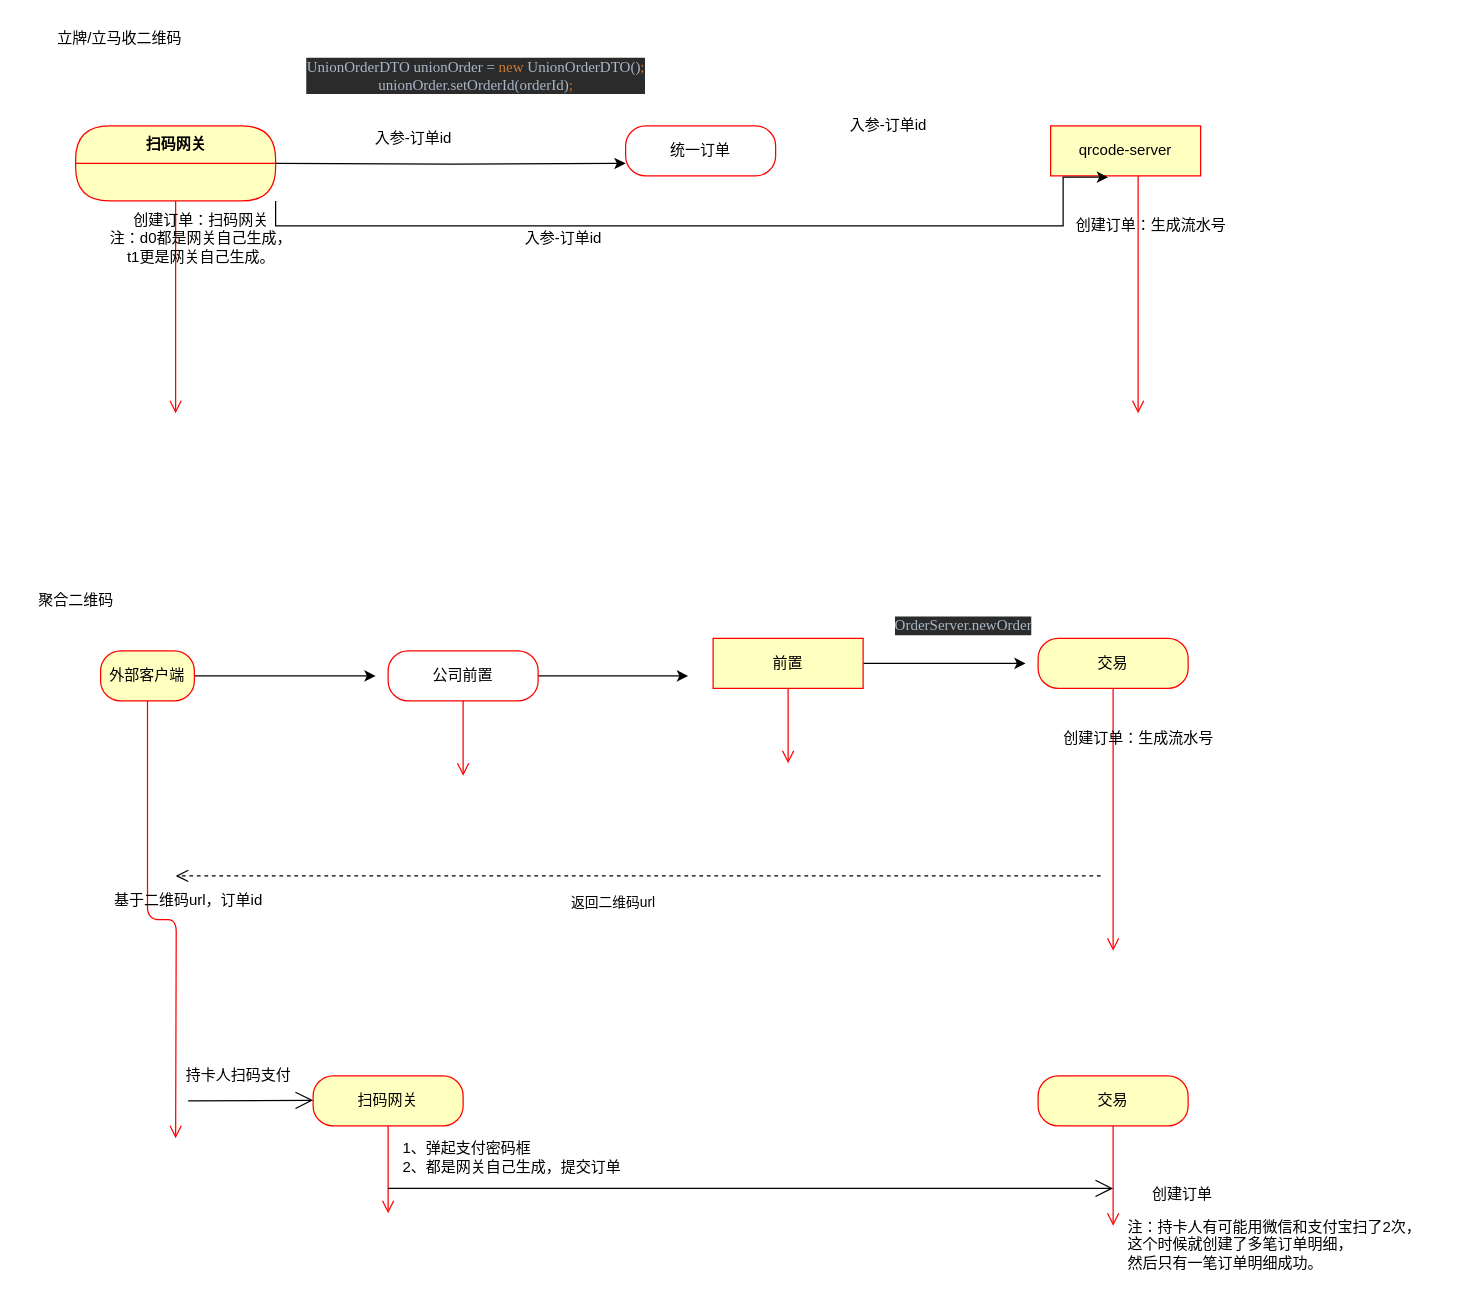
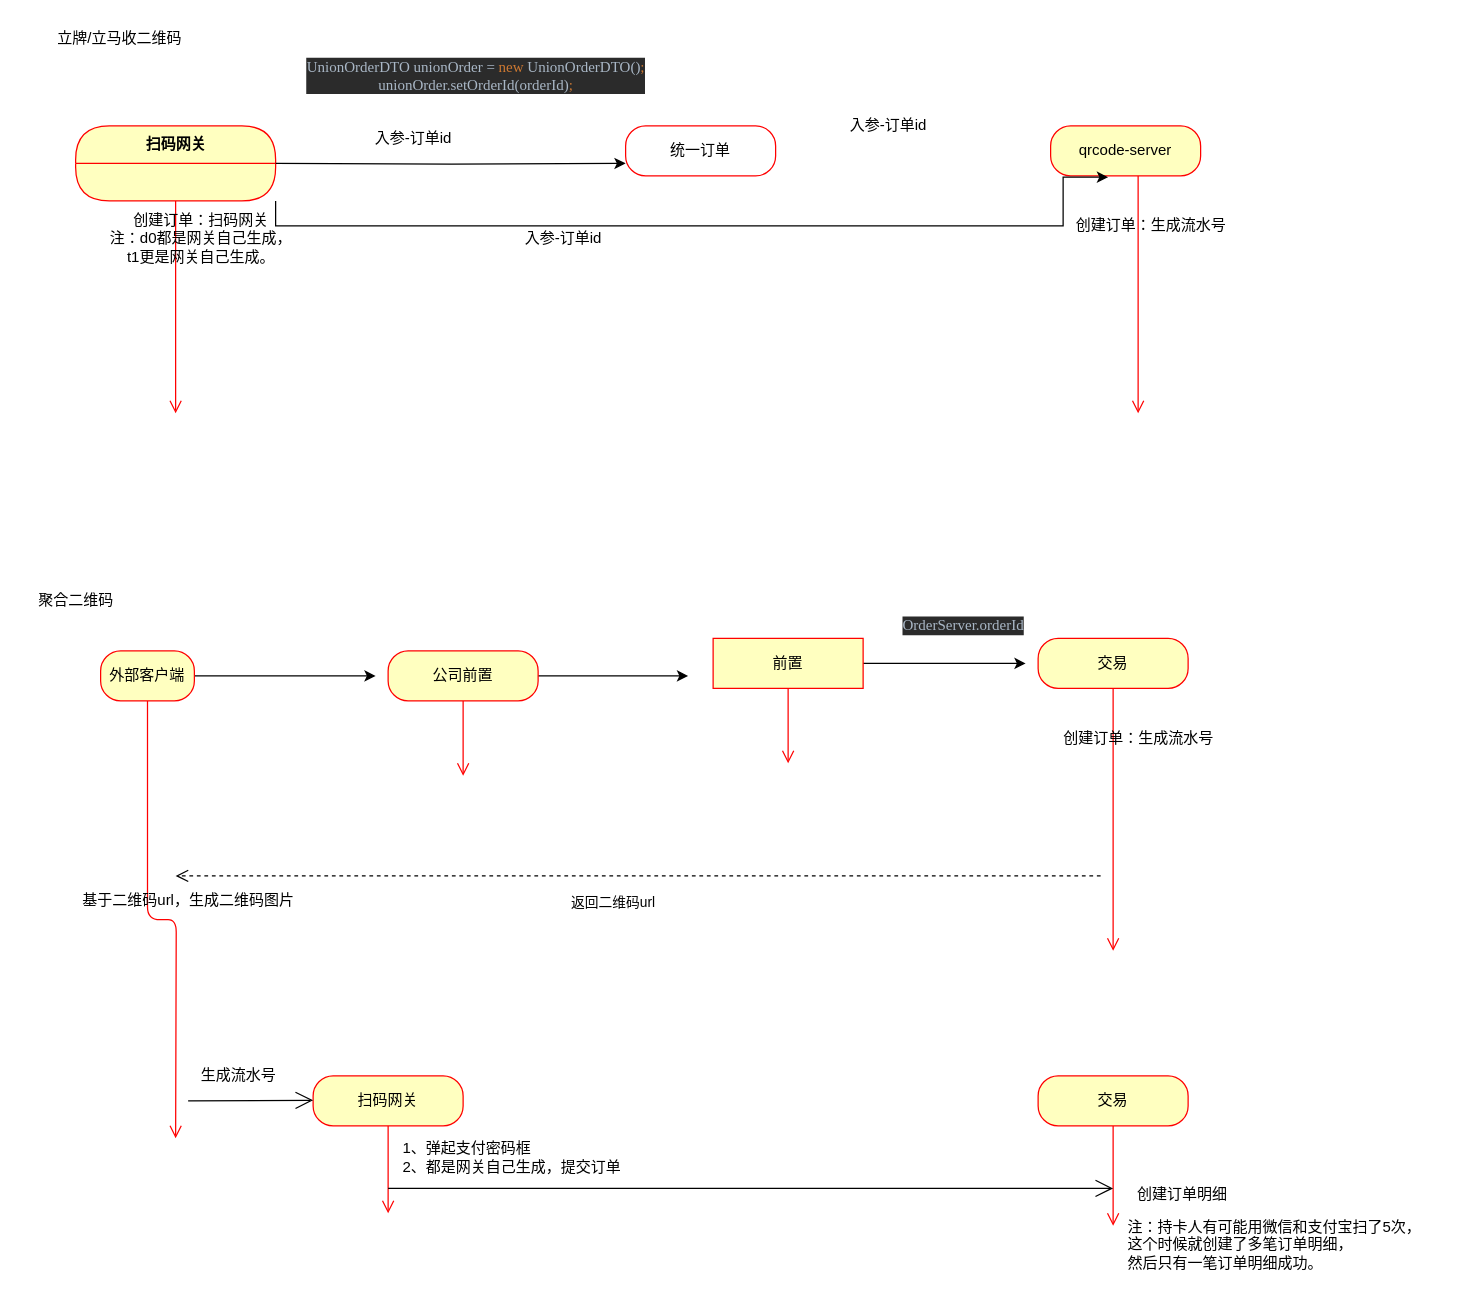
- <mxCell id="2" value="qrcode-server" style="whiteSpace=wrap;html=1;arcSize=40;fontColor=#000000;fillColor=#ffffc0;strokeColor=#ff0000;rounded=0;" parent="1" vertex="1"><mxGeometry x="840" y="100" width="120" height="40" as="geometry" /></mxCell>
+ <mxCell id="2" value="qrcode-server" style="rounded=1;whiteSpace=wrap;html=1;arcSize=40;fontColor=#000000;fillColor=#ffffc0;strokeColor=#ff0000;" parent="1" vertex="1"><mxGeometry x="840" y="100" width="120" height="40" as="geometry" /></mxCell>
- <mxCell id="39" value="&lt;pre style=&quot;background-color: #2b2b2b ; color: #a9b7c6 ; font-family: &amp;#34;menlo&amp;#34; ; font-size: 9.0pt&quot;&gt;OrderServer.newOrder&lt;/pre&gt;" style="text;html=1;align=center;verticalAlign=middle;resizable=0;points=[];autosize=1;strokeColor=none;" parent="1" vertex="1"><mxGeometry x="690" y="480" width="160" height="40" as="geometry" /></mxCell>
+ <mxCell id="39" value="&lt;pre style=&quot;background-color: #2b2b2b ; color: #a9b7c6 ; font-family: &amp;#34;menlo&amp;#34; ; font-size: 9.0pt&quot;&gt;OrderServer.orderId&lt;/pre&gt;" style="text;html=1;align=center;verticalAlign=middle;resizable=0;points=[];autosize=1;strokeColor=none;" parent="1" vertex="1"><mxGeometry x="690" y="480" width="160" height="40" as="geometry" /></mxCell>
- <mxCell id="18" value="公司前置" style="rounded=1;whiteSpace=wrap;html=1;arcSize=40;fontColor=#000000;fillColor=#ffffff;strokeColor=#ff0000;" parent="1" vertex="1"><mxGeometry x="310" y="520" width="120" height="40" as="geometry" /></mxCell>
+ <mxCell id="18" value="公司前置" style="rounded=1;whiteSpace=wrap;html=1;arcSize=40;fontColor=#000000;fillColor=#ffffc0;strokeColor=#ff0000;" parent="1" vertex="1"><mxGeometry x="310" y="520" width="120" height="40" as="geometry" /></mxCell>
- <mxCell id="35" value="基于二维码url，订单id" style="text;html=1;align=center;verticalAlign=middle;resizable=0;points=[];autosize=1;strokeColor=none;" parent="1" vertex="1"><mxGeometry x="60" y="710" width="180" height="20" as="geometry" /></mxCell>
+ <mxCell id="35" value="基于二维码url，生成二维码图片" style="text;html=1;align=center;verticalAlign=middle;resizable=0;points=[];autosize=1;strokeColor=none;" parent="1" vertex="1"><mxGeometry x="60" y="710" width="180" height="20" as="geometry" /></mxCell>
- <mxCell id="33" value="持卡人扫码支付" style="text;html=1;align=center;verticalAlign=middle;resizable=0;points=[];autosize=1;strokeColor=none;" parent="1" vertex="1"><mxGeometry x="140" y="850" width="100" height="20" as="geometry" /></mxCell>
+ <mxCell id="33" value="生成流水号" style="text;html=1;align=center;verticalAlign=middle;resizable=0;points=[];autosize=1;strokeColor=none;" parent="1" vertex="1"><mxGeometry x="140" y="850" width="100" height="20" as="geometry" /></mxCell>
- <mxCell id="40" value="创建订单&lt;br&gt;" style="text;html=1;align=center;verticalAlign=middle;resizable=0;points=[];autosize=1;strokeColor=none;" parent="1" vertex="1"><mxGeometry x="900" y="945" width="90" height="20" as="geometry" /></mxCell>
+ <mxCell id="40" value="创建订单明细&lt;br&gt;" style="text;html=1;align=center;verticalAlign=middle;resizable=0;points=[];autosize=1;strokeColor=none;" parent="1" vertex="1"><mxGeometry x="900" y="945" width="90" height="20" as="geometry" /></mxCell>
- <mxCell id="41" value="注：持卡人有可能用微信和支付宝扫了2次，&lt;br&gt;这个时候就创建了多笔订单明细，&lt;br&gt;然后只有一笔订单明细成功。" style="text;html=1;align=left;verticalAlign=middle;resizable=0;points=[];autosize=1;strokeColor=none;" parent="1" vertex="1"><mxGeometry x="900" y="970" width="250" height="50" as="geometry" /></mxCell>
+ <mxCell id="41" value="注：持卡人有可能用微信和支付宝扫了5次，&lt;br&gt;这个时候就创建了多笔订单明细，&lt;br&gt;然后只有一笔订单明细成功。" style="text;html=1;align=left;verticalAlign=middle;resizable=0;points=[];autosize=1;strokeColor=none;" parent="1" vertex="1"><mxGeometry x="900" y="970" width="250" height="50" as="geometry" /></mxCell>
